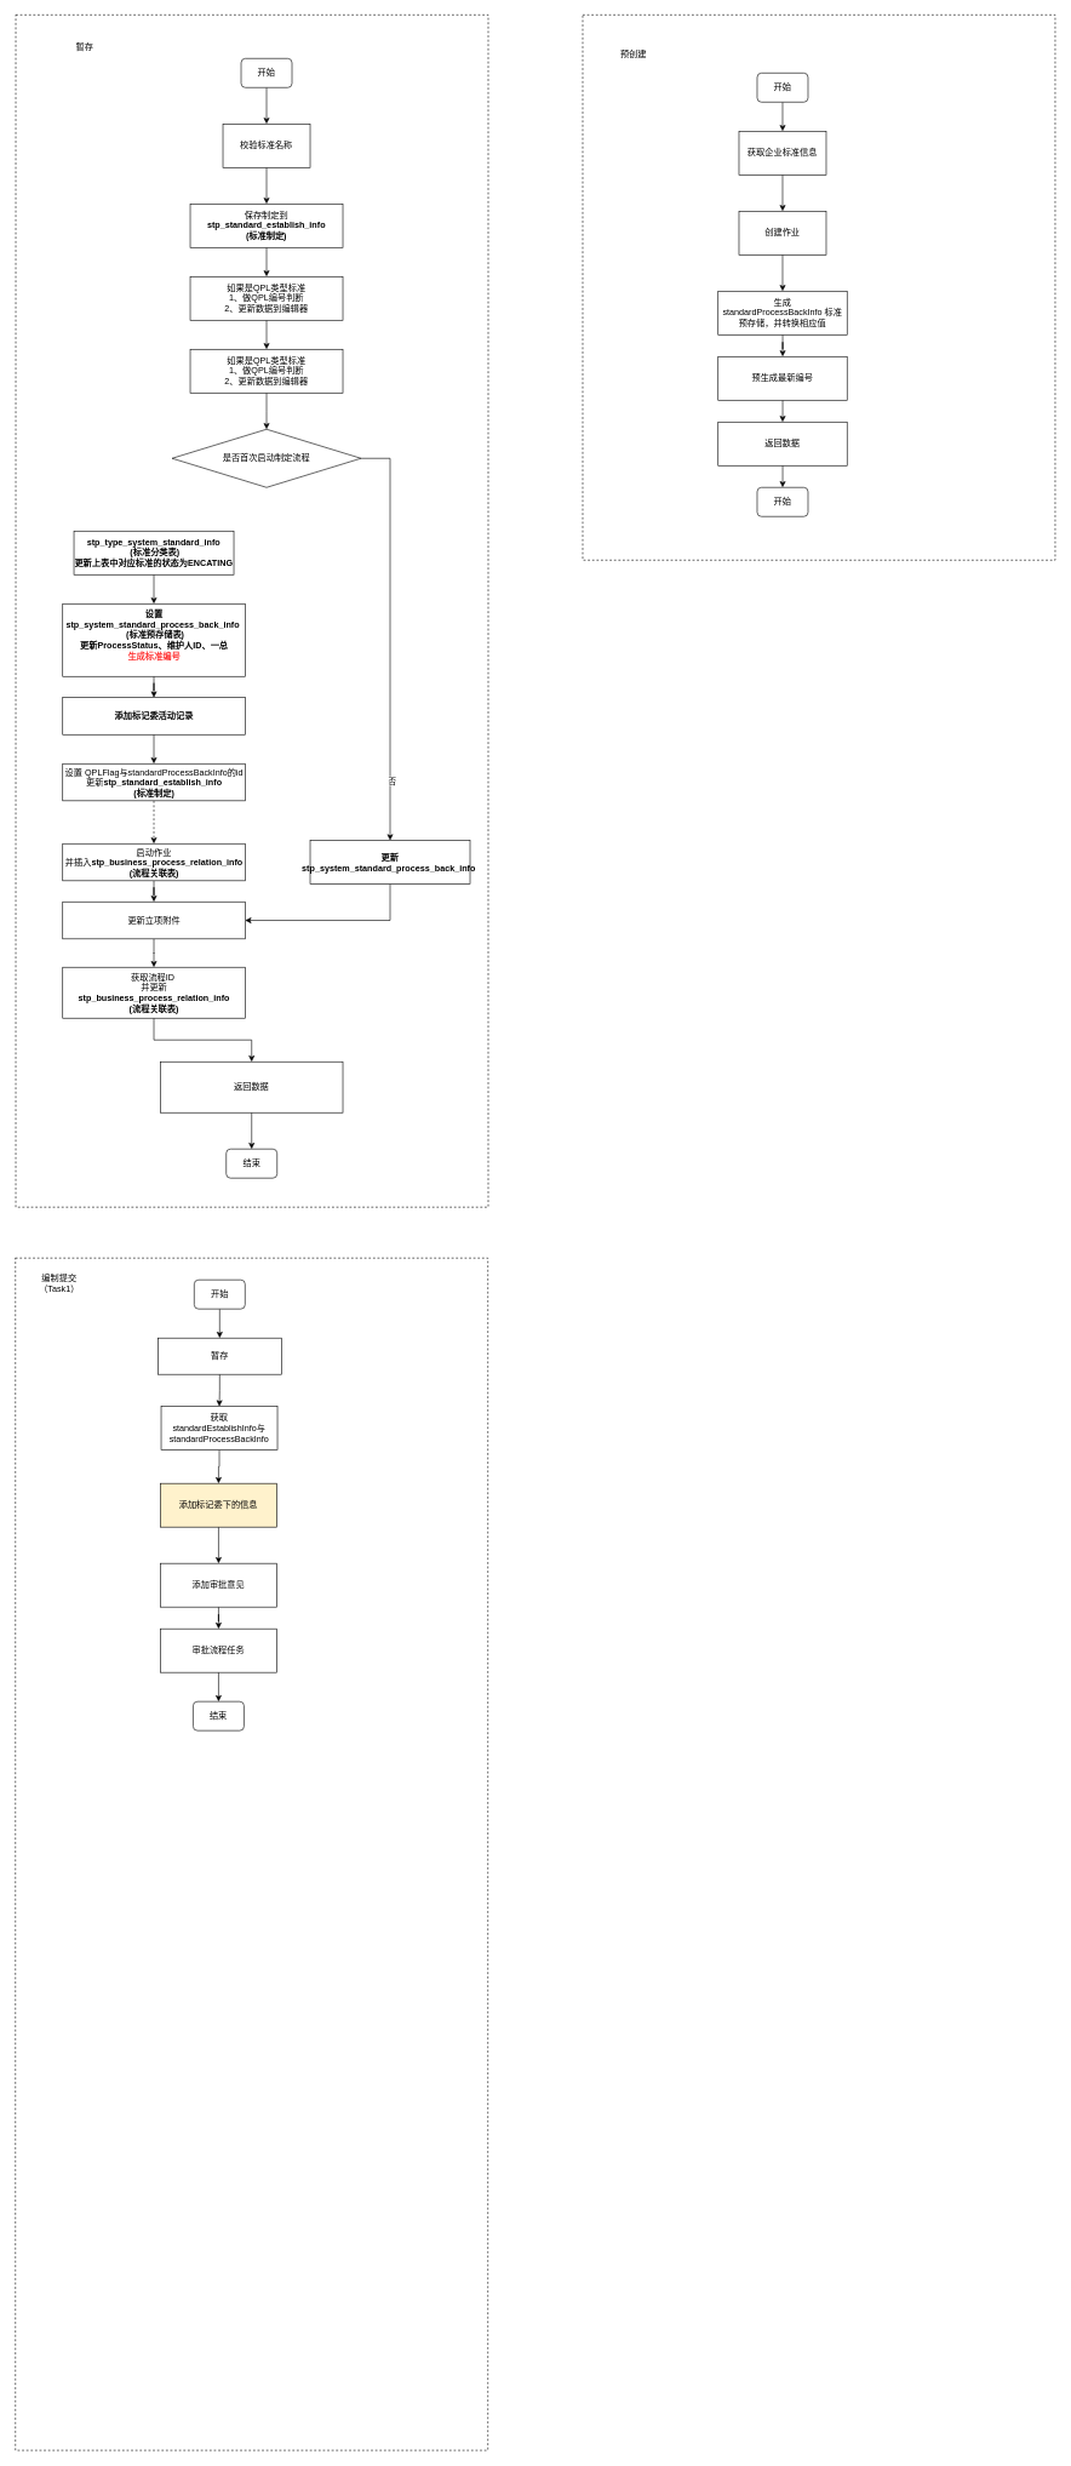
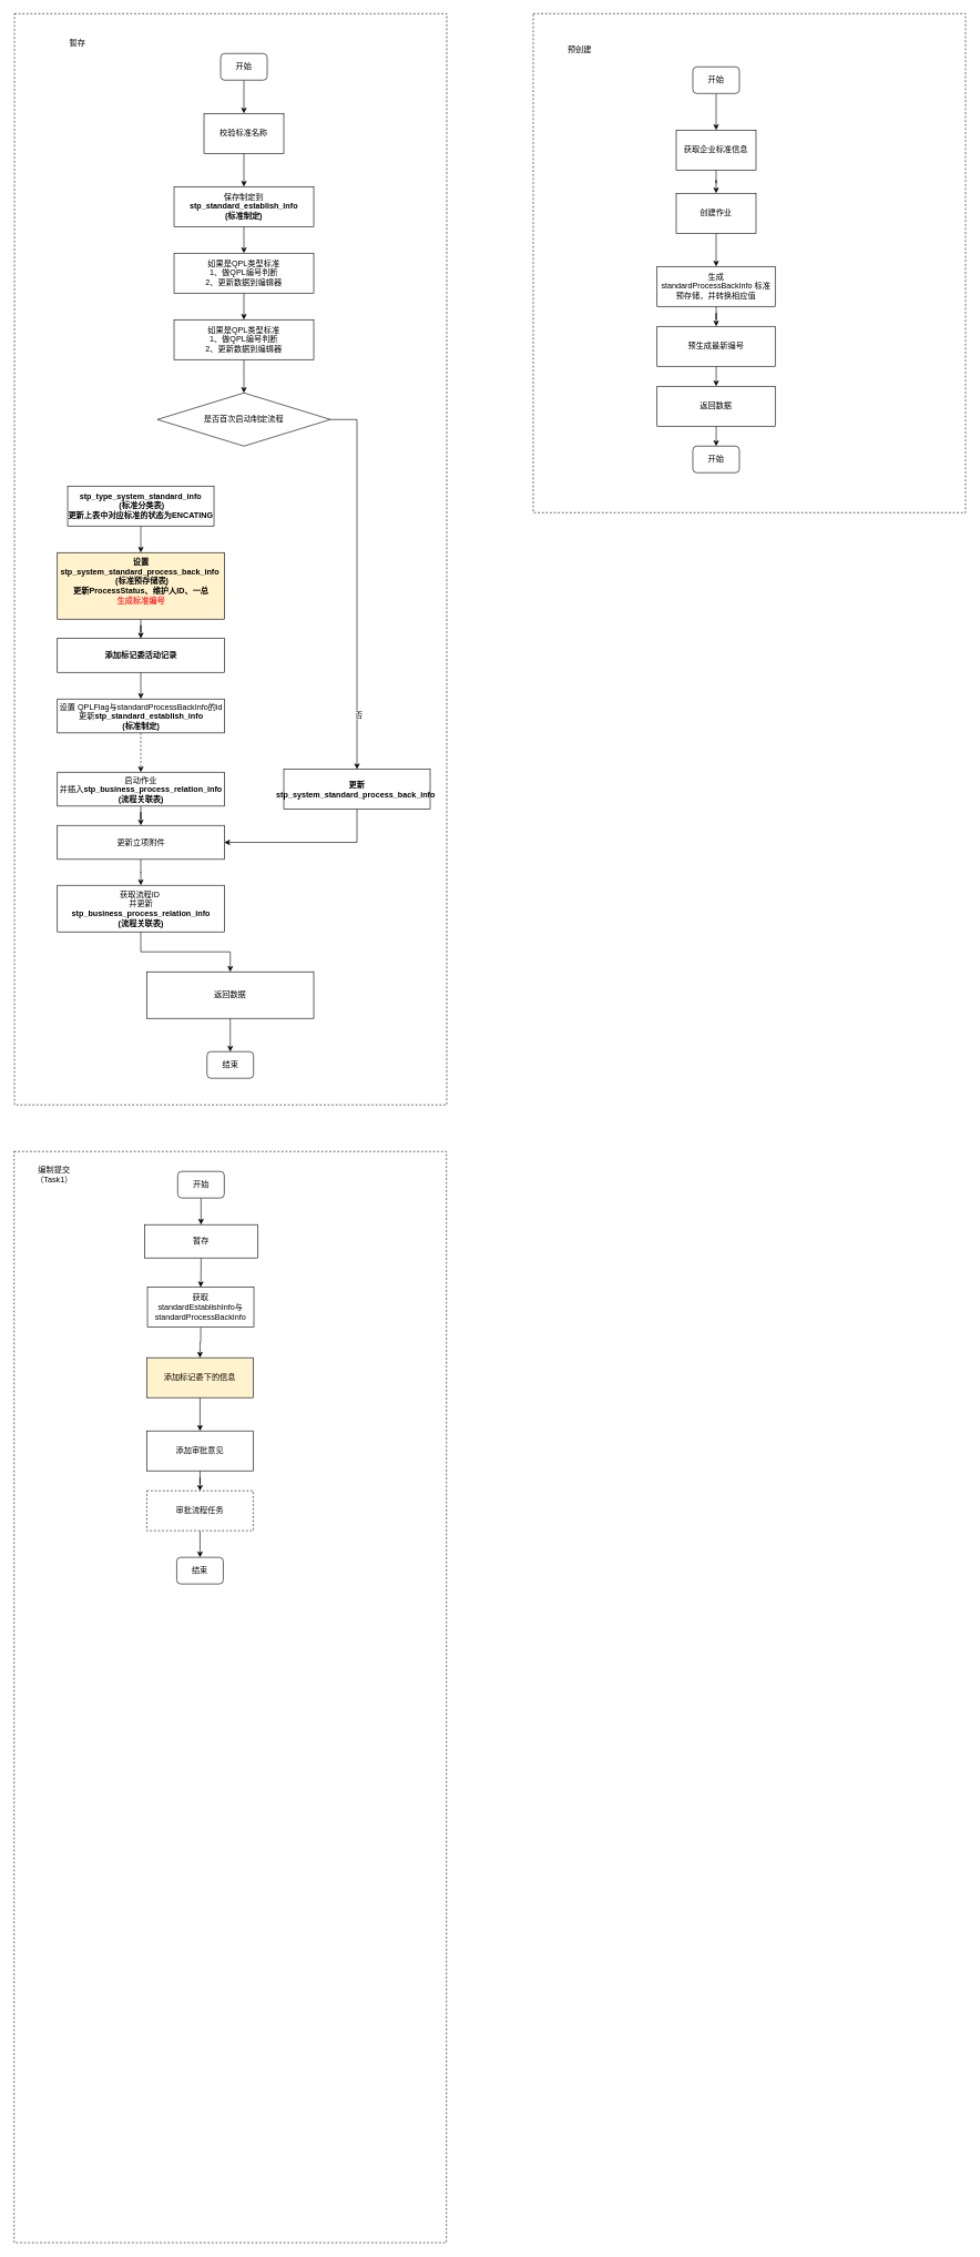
- <mxCell id="41" value="获取企业标准信息" style="rounded=0;whiteSpace=wrap;html=1;" vertex="1" parent="1"><mxGeometry x="1016" y="180" width="120" height="60" as="geometry" /></mxCell>
+ <mxCell id="41" value="获取企业标准信息" style="rounded=0;whiteSpace=wrap;html=1;" vertex="1" parent="1"><mxGeometry x="1016" y="195" width="120" height="60" as="geometry" /></mxCell>
- <mxCell id="19" value="&lt;span style=&quot;text-wrap: nowrap;&quot;&gt;&lt;b&gt;设置&lt;/b&gt;&lt;/span&gt;&lt;div&gt;&lt;span style=&quot;font-weight: 700; text-wrap: nowrap;&quot;&gt;stp_system_standard_process_back_info&amp;nbsp;&lt;/span&gt;&lt;br style=&quot;padding: 0px; margin: 0px; font-weight: 700; text-wrap: nowrap;&quot;&gt;&lt;span style=&quot;font-weight: 700; text-wrap: nowrap;&quot;&gt;&amp;nbsp;(标准预存储表)&lt;/span&gt;&lt;span style=&quot;text-wrap: nowrap;&quot;&gt;&lt;b&gt;&lt;br&gt;&lt;/b&gt;&lt;/span&gt;&lt;/div&gt;&lt;div&gt;&lt;span style=&quot;text-wrap: nowrap;&quot;&gt;&lt;b&gt;更新ProcessStatus、维护人ID、一总&lt;/b&gt;&lt;/span&gt;&lt;/div&gt;&lt;div&gt;&lt;span style=&quot;text-wrap: nowrap;&quot;&gt;&lt;b&gt;&lt;font color=&quot;#ff3333&quot;&gt;生成标准编号&lt;/font&gt;&lt;/b&gt;&lt;/span&gt;&lt;/div&gt;&lt;div&gt;&lt;span style=&quot;text-wrap: nowrap;&quot;&gt;&lt;b&gt;&lt;font color=&quot;#ff3333&quot;&gt;&lt;br&gt;&lt;/font&gt;&lt;/b&gt;&lt;/span&gt;&lt;/div&gt;" style="rounded=0;whiteSpace=wrap;html=1;" vertex="1" parent="1"><mxGeometry x="85.5" y="830" width="251" height="100" as="geometry" /></mxCell>
+ <mxCell id="19" value="&lt;span style=&quot;text-wrap: nowrap;&quot;&gt;&lt;b&gt;设置&lt;/b&gt;&lt;/span&gt;&lt;div&gt;&lt;span style=&quot;font-weight: 700; text-wrap: nowrap;&quot;&gt;stp_system_standard_process_back_info&amp;nbsp;&lt;/span&gt;&lt;br style=&quot;padding: 0px; margin: 0px; font-weight: 700; text-wrap: nowrap;&quot;&gt;&lt;span style=&quot;font-weight: 700; text-wrap: nowrap;&quot;&gt;&amp;nbsp;(标准预存储表)&lt;/span&gt;&lt;span style=&quot;text-wrap: nowrap;&quot;&gt;&lt;b&gt;&lt;br&gt;&lt;/b&gt;&lt;/span&gt;&lt;/div&gt;&lt;div&gt;&lt;span style=&quot;text-wrap: nowrap;&quot;&gt;&lt;b&gt;更新ProcessStatus、维护人ID、一总&lt;/b&gt;&lt;/span&gt;&lt;/div&gt;&lt;div&gt;&lt;span style=&quot;text-wrap: nowrap;&quot;&gt;&lt;b&gt;&lt;font color=&quot;#ff3333&quot;&gt;生成标准编号&lt;/font&gt;&lt;/b&gt;&lt;/span&gt;&lt;/div&gt;&lt;div&gt;&lt;span style=&quot;text-wrap: nowrap;&quot;&gt;&lt;b&gt;&lt;font color=&quot;#ff3333&quot;&gt;&lt;br&gt;&lt;/font&gt;&lt;/b&gt;&lt;/span&gt;&lt;/div&gt;" style="rounded=0;whiteSpace=wrap;html=1;fillColor=#fff2cc;" vertex="1" parent="1"><mxGeometry x="85.5" y="830" width="251" height="100" as="geometry" /></mxCell>
- <mxCell id="64" value="审批流程任务" style="rounded=0;whiteSpace=wrap;html=1;" vertex="1" parent="1"><mxGeometry x="220" y="2240" width="160" height="60" as="geometry" /></mxCell>
+ <mxCell id="64" value="审批流程任务" style="rounded=0;whiteSpace=wrap;html=1;dashed=1;" vertex="1" parent="1"><mxGeometry x="220" y="2240" width="160" height="60" as="geometry" /></mxCell>
